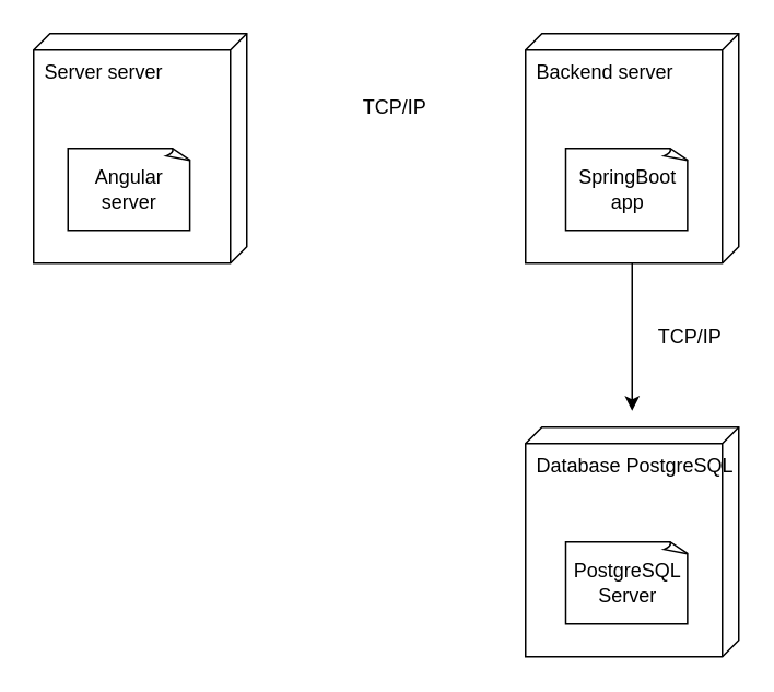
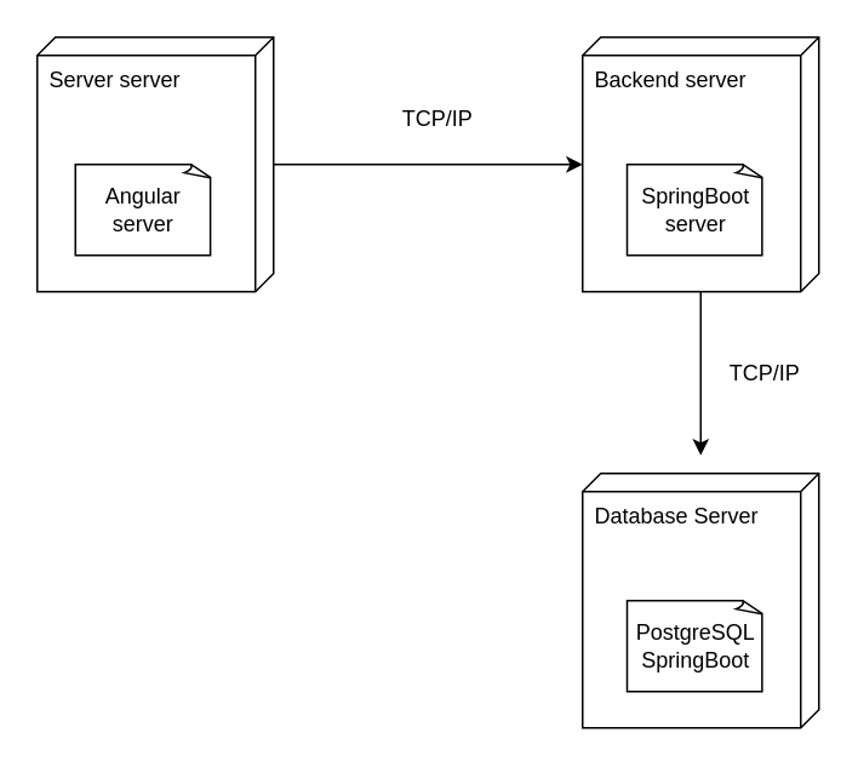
+ <mxCell id="2" style="edgeStyle=none;html=1;" edge="1" parent="1" source="3" target="5"><mxGeometry relative="1" as="geometry" /></mxCell>
- <mxCell id="8" value="SpringBoot app" style="whiteSpace=wrap;html=1;shape=mxgraph.basic.document" vertex="1" parent="1"><mxGeometry x="344.5" y="90" width="75" height="50" as="geometry" /></mxCell>
+ <mxCell id="8" value="SpringBoot server" style="whiteSpace=wrap;html=1;shape=mxgraph.basic.document" vertex="1" parent="1"><mxGeometry x="344.5" y="90" width="75" height="50" as="geometry" /></mxCell>
- <mxCell id="6" value="Database PostgreSQL&lt;br&gt;" style="verticalAlign=top;align=left;shape=cube;size=10;direction=south;fontStyle=0;html=1;boundedLbl=1;spacingLeft=5;" vertex="1" parent="1"><mxGeometry x="320" y="260" width="130" height="140" as="geometry" /></mxCell>
+ <mxCell id="6" value="Database Server&lt;br&gt;" style="verticalAlign=top;align=left;shape=cube;size=10;direction=south;fontStyle=0;html=1;boundedLbl=1;spacingLeft=5;" vertex="1" parent="1"><mxGeometry x="320" y="260" width="130" height="140" as="geometry" /></mxCell>
- <mxCell id="9" value="PostgreSQL&lt;br&gt;Server" style="whiteSpace=wrap;html=1;shape=mxgraph.basic.document" vertex="1" parent="1"><mxGeometry x="344.5" y="330" width="75" height="50" as="geometry" /></mxCell>
+ <mxCell id="9" value="PostgreSQL&lt;br&gt;SpringBoot" style="whiteSpace=wrap;html=1;shape=mxgraph.basic.document" vertex="1" parent="1"><mxGeometry x="344.5" y="330" width="75" height="50" as="geometry" /></mxCell>
